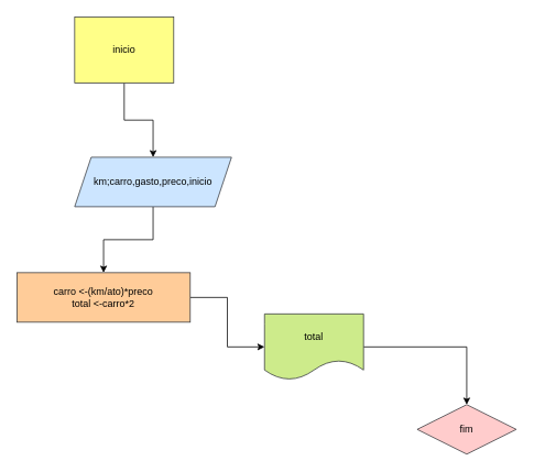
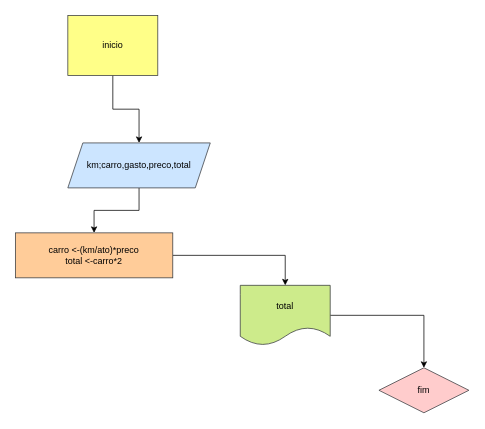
- <mxCell id="5" value="km;carro,gasto,preco,inicio" style="shape=parallelogram;perimeter=parallelogramPerimeter;whiteSpace=wrap;html=1;fixedSize=1;fillColor=#cce5ff;strokeColor=#36393d;" vertex="1" parent="1"><mxGeometry x="90" y="190" width="190" height="60" as="geometry" /></mxCell>
+ <mxCell id="5" value="km;carro,gasto,preco,total" style="shape=parallelogram;perimeter=parallelogramPerimeter;whiteSpace=wrap;html=1;fixedSize=1;fillColor=#cce5ff;strokeColor=#36393d;" vertex="1" parent="1"><mxGeometry x="90" y="190" width="190" height="60" as="geometry" /></mxCell>
- <mxCell id="7" value="carro &amp;lt;-(km/ato)*preco&lt;br&gt;total &amp;lt;-carro*2" style="whiteSpace=wrap;html=1;fillColor=#ffcc99;strokeColor=#36393d;" vertex="1" parent="1"><mxGeometry x="20" y="330" width="210" height="60" as="geometry" /></mxCell>
+ <mxCell id="7" value="carro &amp;lt;-(km/ato)*preco&lt;br&gt;total &amp;lt;-carro*2" style="whiteSpace=wrap;html=1;fillColor=#ffcc99;strokeColor=#36393d;" vertex="1" parent="1"><mxGeometry x="20" y="310" width="210" height="60" as="geometry" /></mxCell>
